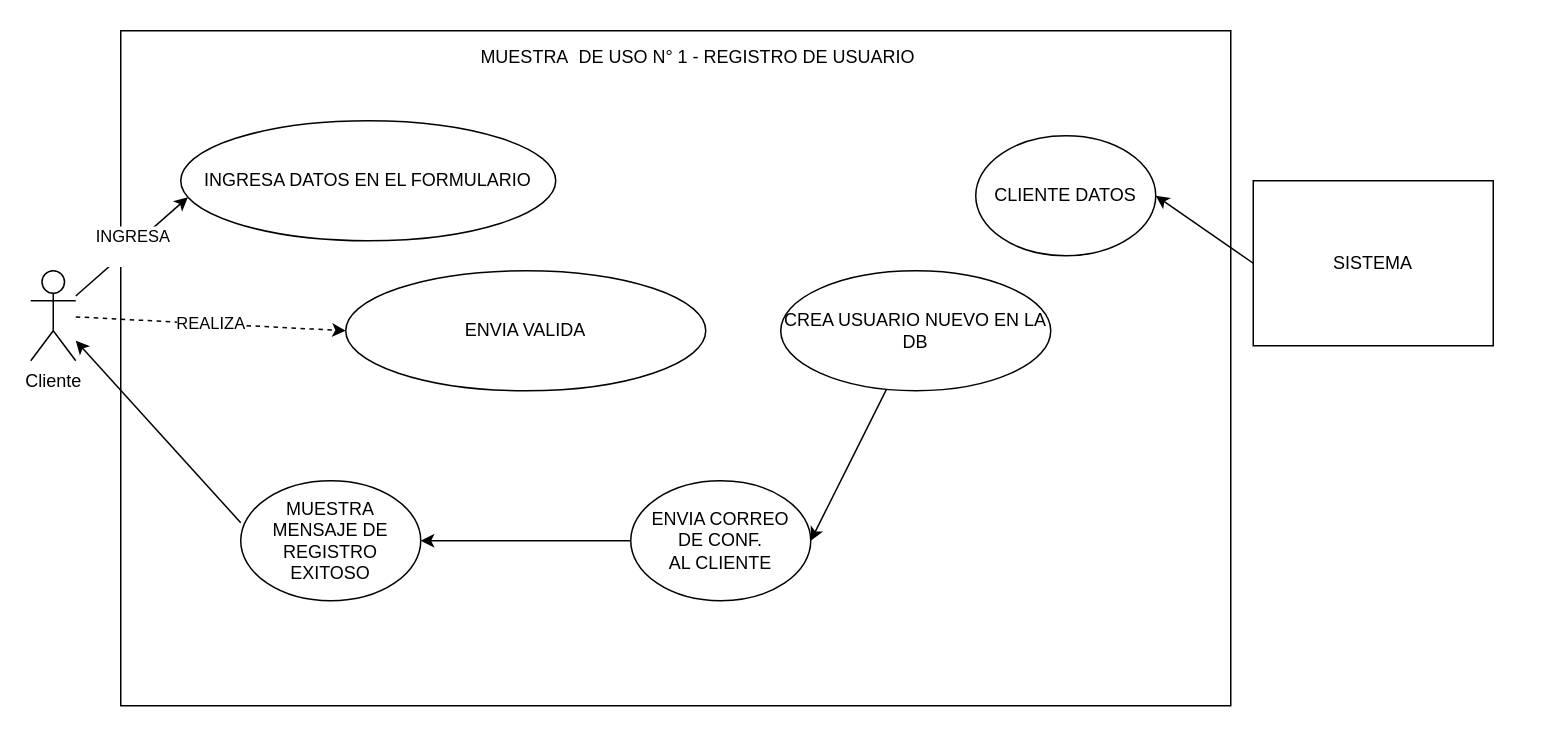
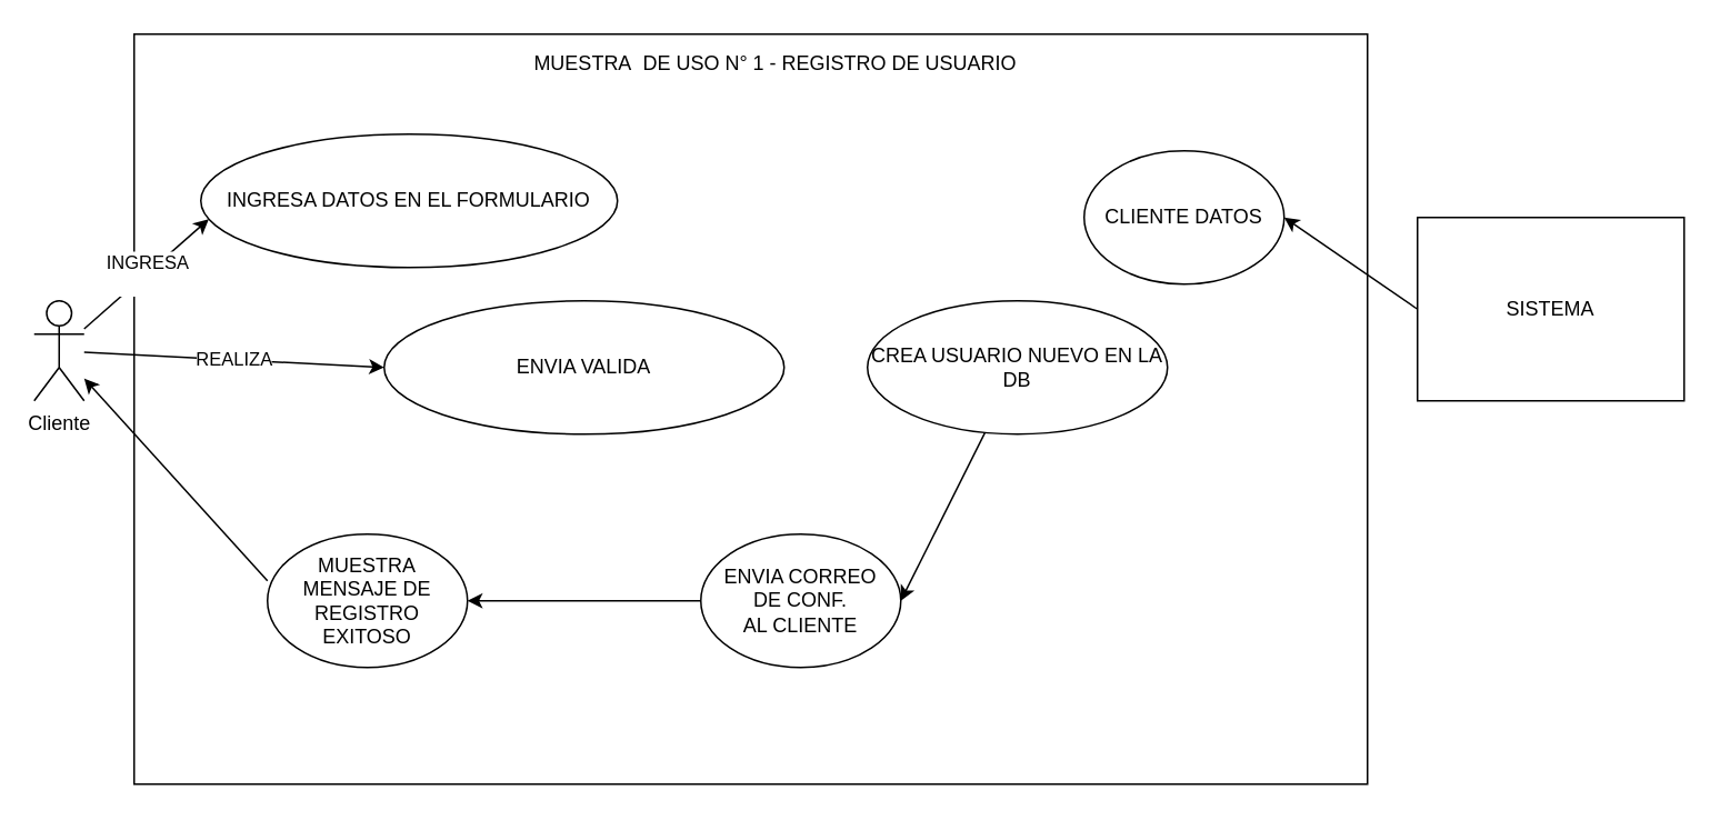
- <mxCell id="8" value="SISTEMA" style="rounded=0;whiteSpace=wrap;html=1;" vertex="1" parent="1"><mxGeometry x="835" y="120" width="160" height="110" as="geometry" /></mxCell>
+ <mxCell id="8" value="SISTEMA" style="rounded=0;whiteSpace=wrap;html=1;" vertex="1" parent="1"><mxGeometry x="850" y="130" width="160" height="110" as="geometry" /></mxCell>
- <mxCell id="7" value="REALIZA" style="endArrow=classic;html=1;rounded=0;entryX=0;entryY=0.5;entryDx=0;entryDy=0;dashed=1;" edge="1" parent="1" source="2" target="6"><mxGeometry width="50" height="50" relative="1" as="geometry"><mxPoint x="440" y="360" as="sourcePoint" /><mxPoint x="490" y="310" as="targetPoint" /></mxGeometry></mxCell>
+ <mxCell id="7" value="REALIZA" style="endArrow=classic;html=1;rounded=0;entryX=0;entryY=0.5;entryDx=0;entryDy=0;" edge="1" parent="1" source="2" target="6"><mxGeometry width="50" height="50" relative="1" as="geometry"><mxPoint x="440" y="360" as="sourcePoint" /><mxPoint x="490" y="310" as="targetPoint" /></mxGeometry></mxCell>
